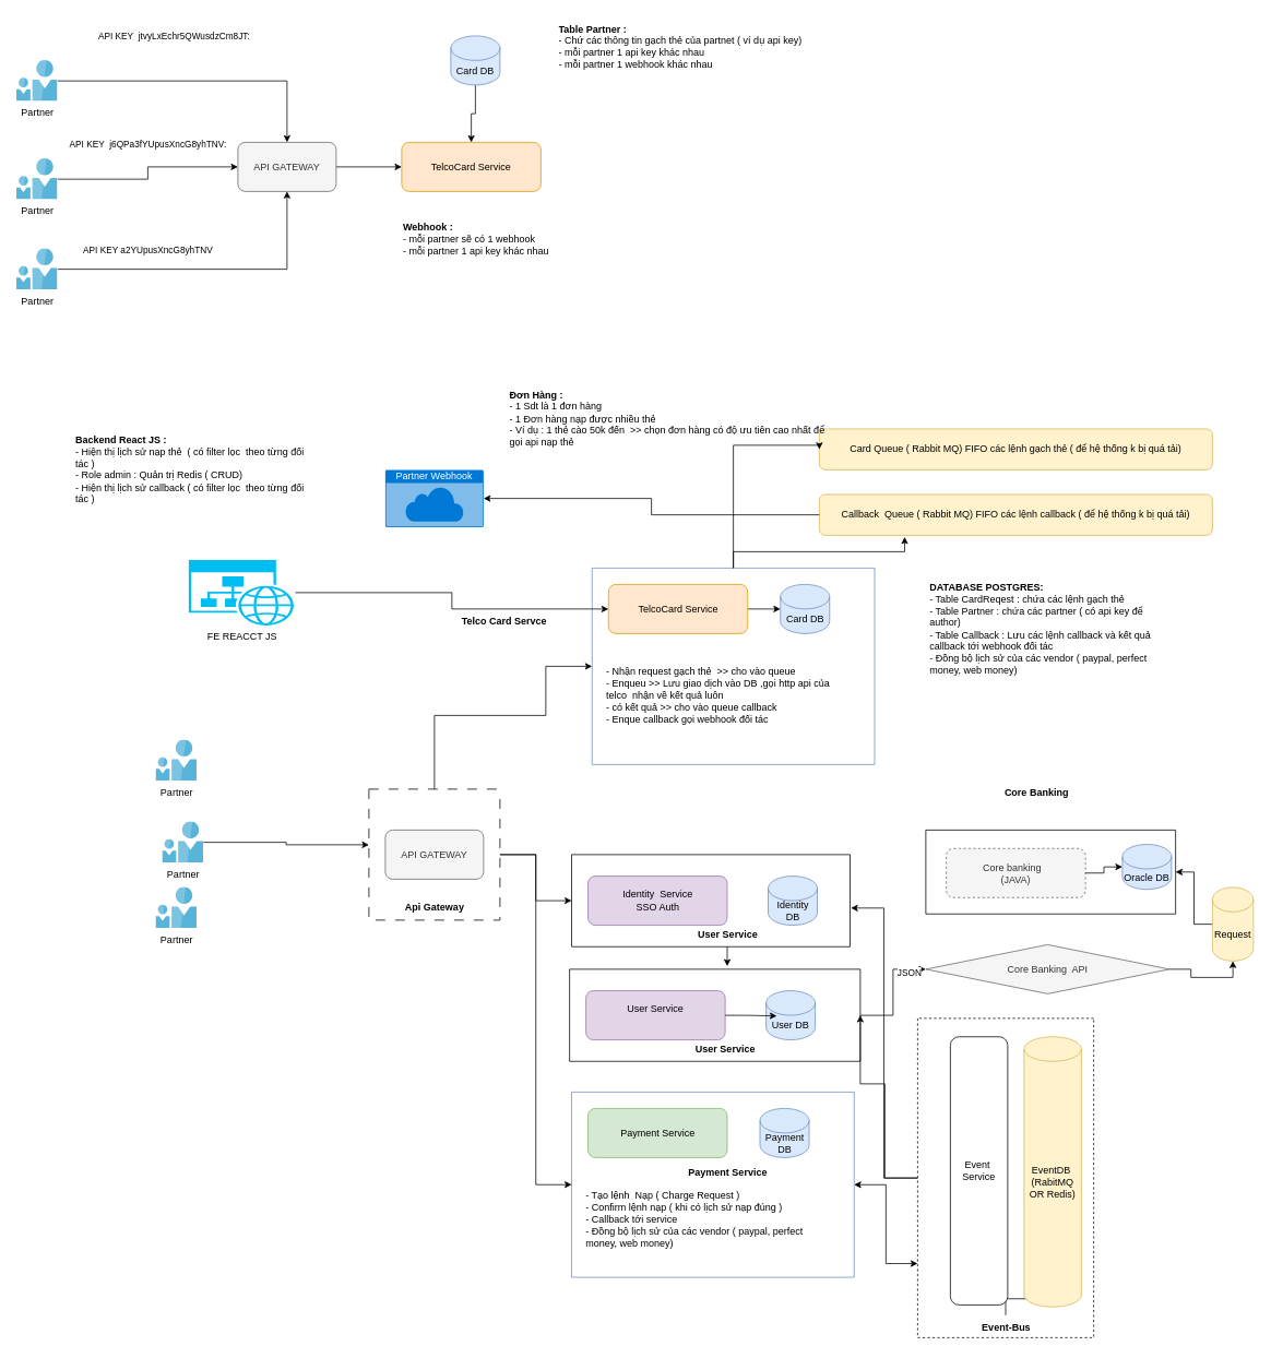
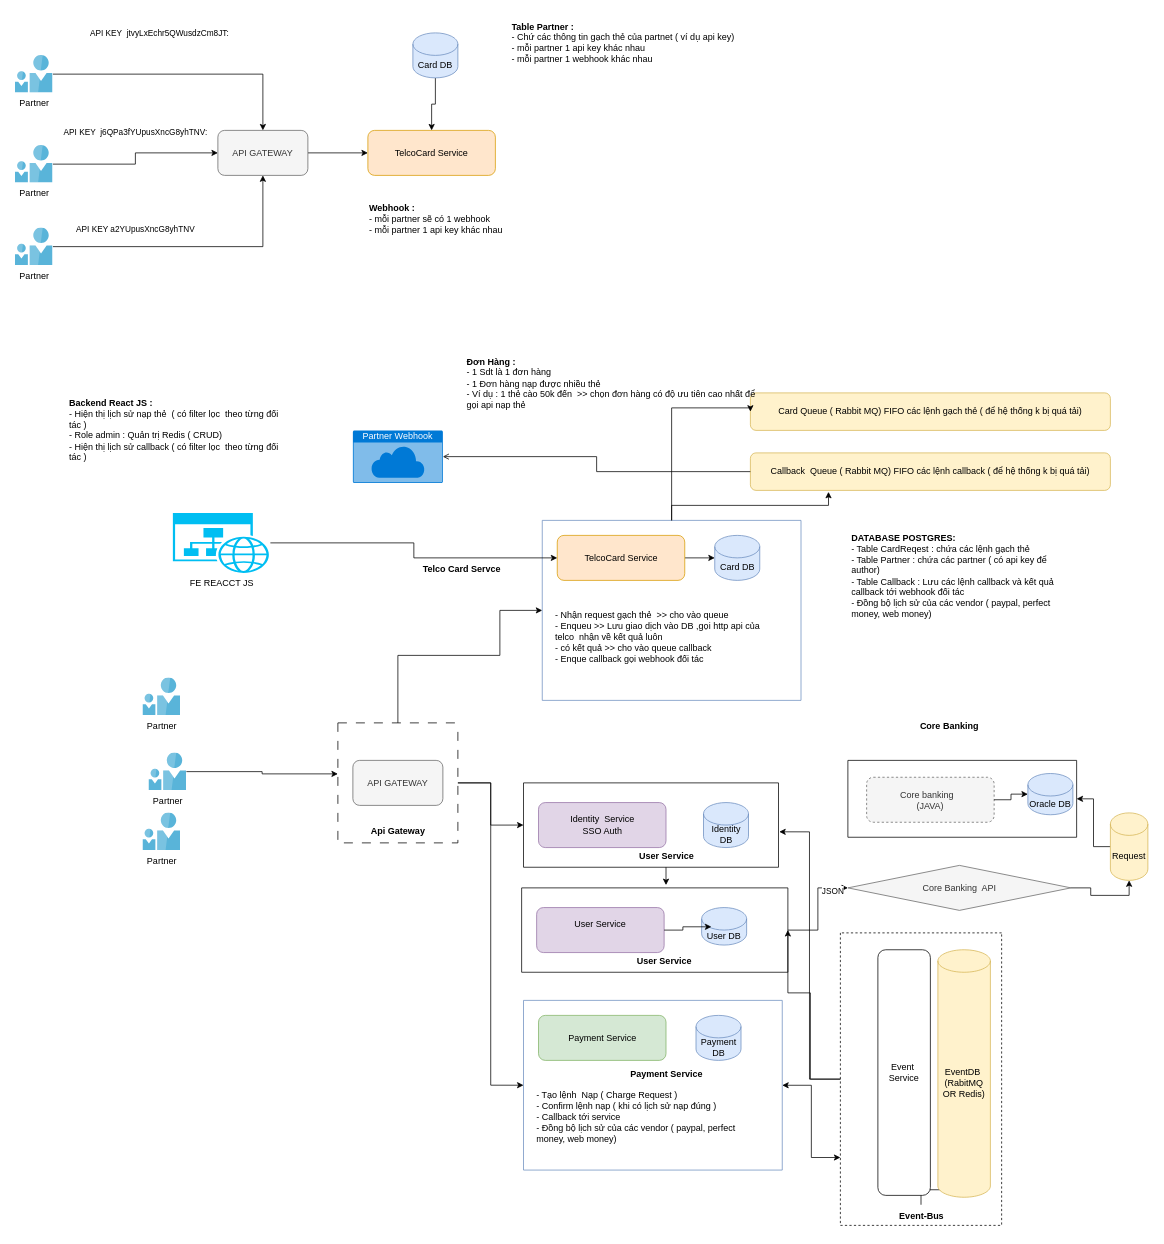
- <mxCell id="54" style="edgeStyle=orthogonalEdgeStyle;rounded=0;orthogonalLoop=1;jettySize=auto;html=1;entryX=1;entryY=0.5;entryDx=0;entryDy=0;entryPerimeter=0;" parent="1" source="53" target="35" edge="1"><mxGeometry relative="1" as="geometry" /></mxCell>
+ <mxCell id="54" style="edgeStyle=orthogonalEdgeStyle;rounded=0;orthogonalLoop=1;jettySize=auto;html=1;entryX=1;entryY=0.5;entryDx=0;entryDy=0;entryPerimeter=0;endArrow=open;" parent="1" source="53" target="35" edge="1"><mxGeometry relative="1" as="geometry" /></mxCell>
- <mxCell id="42" value="User DB" style="shape=cylinder3;whiteSpace=wrap;html=1;boundedLbl=1;backgroundOutline=1;size=15;fillColor=#dae8fc;strokeColor=#6c8ebf;" parent="39" vertex="1"><mxGeometry x="240" y="26.25" width="60" height="60" as="geometry" /></mxCell>
+ <mxCell id="42" value="User DB" style="shape=cylinder3;whiteSpace=wrap;html=1;boundedLbl=1;backgroundOutline=1;size=15;fillColor=#dae8fc;strokeColor=#6c8ebf;" parent="39" vertex="1"><mxGeometry x="240" y="26.25" width="60" height="50" as="geometry" /></mxCell>
- <mxCell id="29" value="Event&amp;nbsp; Service" style="rounded=1;whiteSpace=wrap;html=1;" parent="25" vertex="1"><mxGeometry x="40" y="22.5" width="70" height="327.5" as="geometry" /></mxCell>
+ <mxCell id="29" value="Event&amp;nbsp; Service" style="rounded=1;whiteSpace=wrap;html=1;" parent="25" vertex="1"><mxGeometry x="50" y="22.5" width="70" height="327.5" as="geometry" /></mxCell>
